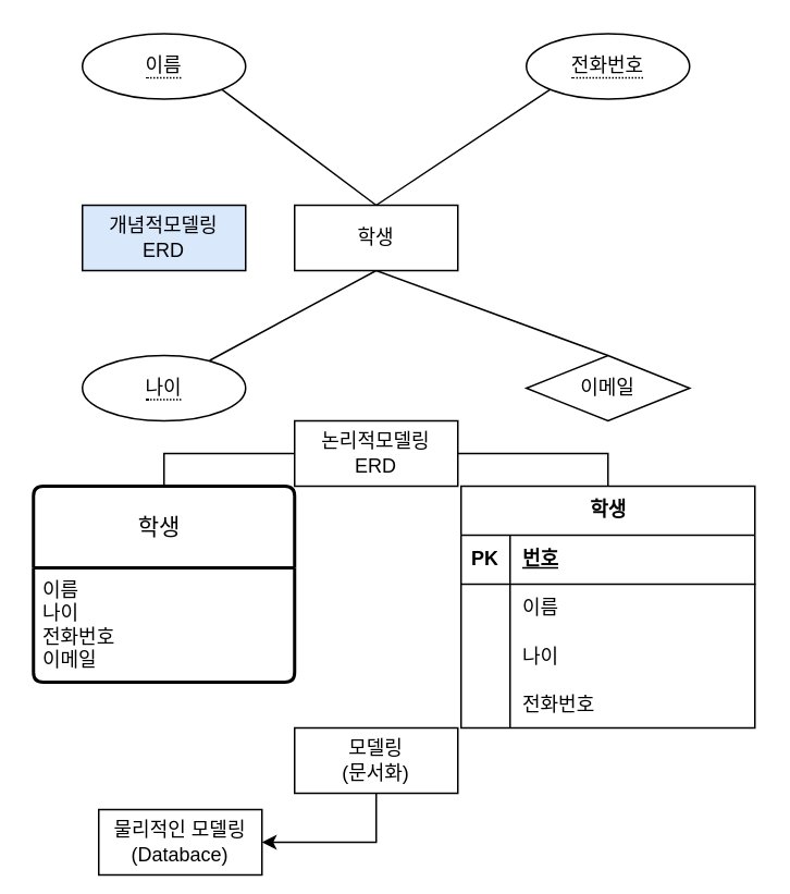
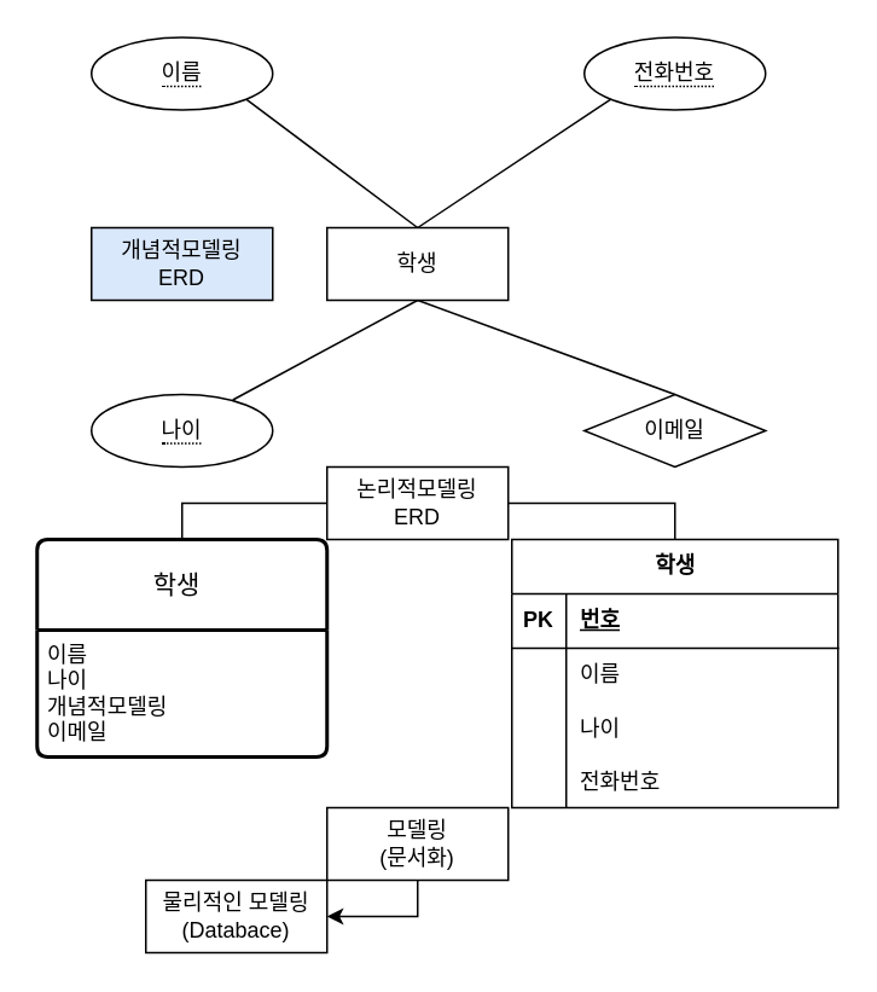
- <mxCell id="11" value="이름&lt;br&gt;나이&lt;br&gt;전화번호&lt;br&gt;이메일" style="align=left;strokeColor=none;fillColor=none;spacingLeft=4;fontSize=12;verticalAlign=top;resizable=0;rotatable=0;part=1;html=1;" vertex="1" parent="10"><mxGeometry y="50" width="160" height="70" as="geometry" /></mxCell>
+ <mxCell id="11" value="이름&lt;br&gt;나이&lt;br&gt;개념적모델링&lt;br&gt;이메일" style="align=left;strokeColor=none;fillColor=none;spacingLeft=4;fontSize=12;verticalAlign=top;resizable=0;rotatable=0;part=1;html=1;" vertex="1" parent="10"><mxGeometry y="50" width="160" height="70" as="geometry" /></mxCell>
- <mxCell id="30" value="물리적인 모델링&lt;br&gt;(Databace)" style="whiteSpace=wrap;html=1;align=center;" vertex="1" parent="1"><mxGeometry x="60" y="495" width="100" height="40" as="geometry" /></mxCell>
+ <mxCell id="30" value="물리적인 모델링&lt;br&gt;(Databace)" style="whiteSpace=wrap;html=1;align=center;" vertex="1" parent="1"><mxGeometry x="80" y="485" width="100" height="40" as="geometry" /></mxCell>
